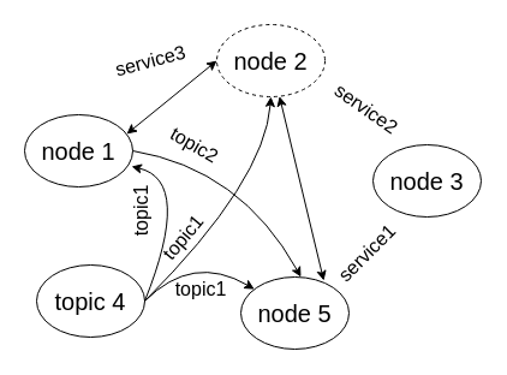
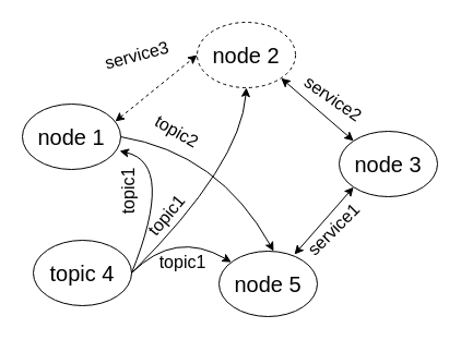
- <mxCell id="12" value="" style="endArrow=classic;startArrow=classic;html=1;fontSize=20;exitX=0.944;exitY=0.267;exitDx=0;exitDy=0;exitPerimeter=0;entryX=0;entryY=0.5;entryDx=0;entryDy=0;" edge="1" parent="1" source="2" target="3"><mxGeometry width="50" height="50" relative="1" as="geometry"><mxPoint x="200" y="270" as="sourcePoint" /><mxPoint x="250" y="220" as="targetPoint" /></mxGeometry></mxCell>
+ <mxCell id="12" value="" style="endArrow=classic;startArrow=classic;html=1;fontSize=20;exitX=0.944;exitY=0.267;exitDx=0;exitDy=0;exitPerimeter=0;entryX=0;entryY=0.5;entryDx=0;entryDy=0;dashed=1;" edge="1" parent="1" source="2" target="3"><mxGeometry width="50" height="50" relative="1" as="geometry"><mxPoint x="200" y="270" as="sourcePoint" /><mxPoint x="250" y="220" as="targetPoint" /></mxGeometry></mxCell>
+ <mxCell id="11" value="" style="endArrow=classic;startArrow=classic;html=1;fontSize=20;entryX=1;entryY=1;entryDx=0;entryDy=0;exitX=0;exitY=0;exitDx=0;exitDy=0;" edge="1" parent="1" source="4" target="3"><mxGeometry width="50" height="50" relative="1" as="geometry"><mxPoint x="200" y="270" as="sourcePoint" /><mxPoint x="250" y="220" as="targetPoint" /></mxGeometry></mxCell>
- <mxCell id="10" value="" style="endArrow=classic;startArrow=classic;html=1;fontSize=20;exitX=0.767;exitY=0.05;exitDx=0;exitDy=0;exitPerimeter=0;" edge="1" parent="1" source="6" target="3"><mxGeometry width="50" height="50" relative="1" as="geometry"><mxPoint x="200" y="270" as="sourcePoint" /><mxPoint x="250" y="220" as="targetPoint" /></mxGeometry></mxCell>
+ <mxCell id="10" value="" style="endArrow=classic;startArrow=classic;html=1;fontSize=20;entryX=0;entryY=1;entryDx=0;entryDy=0;exitX=0.767;exitY=0.05;exitDx=0;exitDy=0;exitPerimeter=0;" edge="1" parent="1" source="6" target="4"><mxGeometry width="50" height="50" relative="1" as="geometry"><mxPoint x="200" y="270" as="sourcePoint" /><mxPoint x="250" y="220" as="targetPoint" /></mxGeometry></mxCell>
